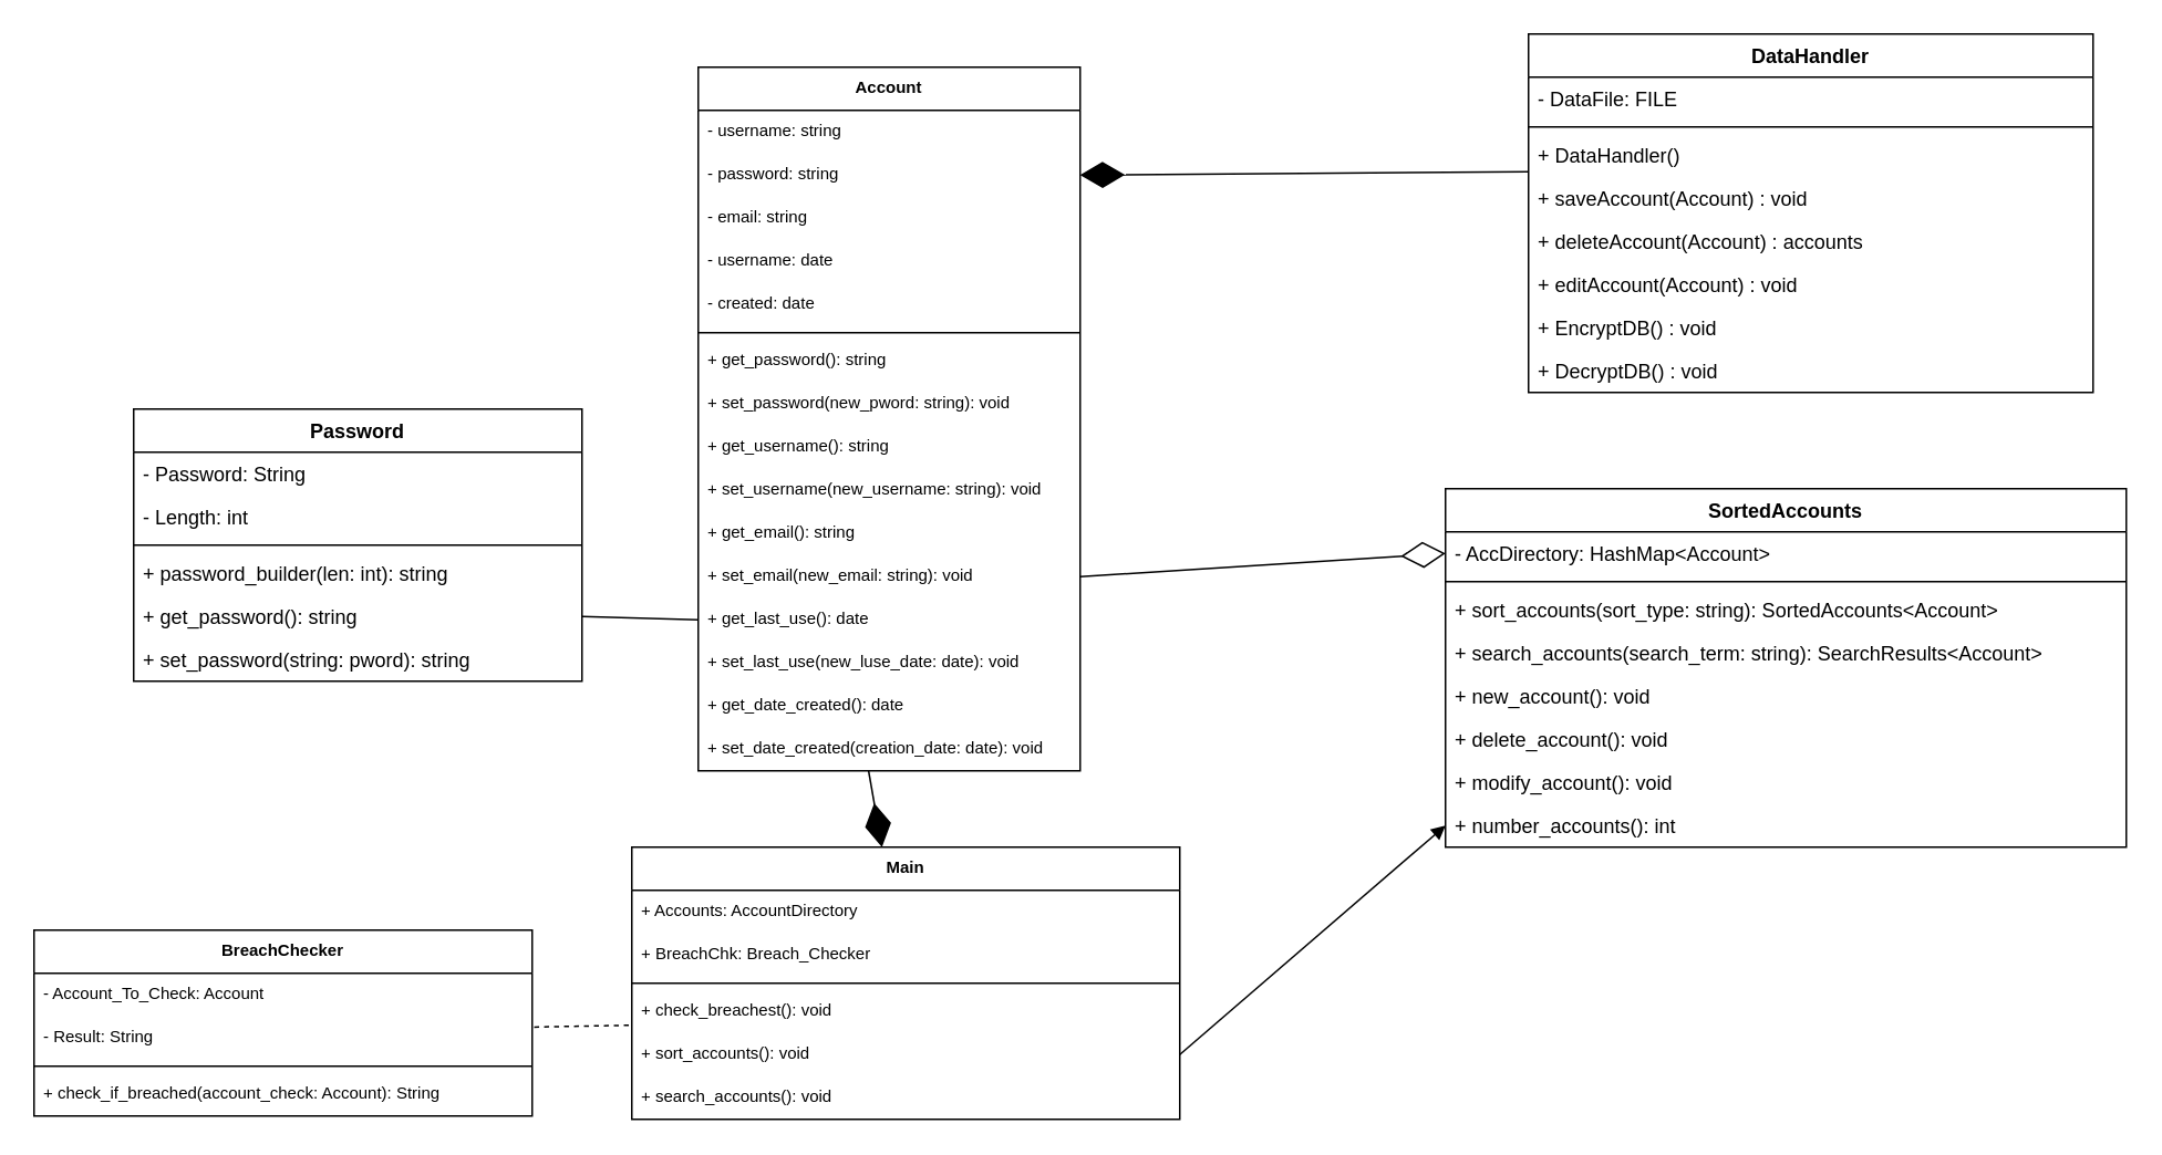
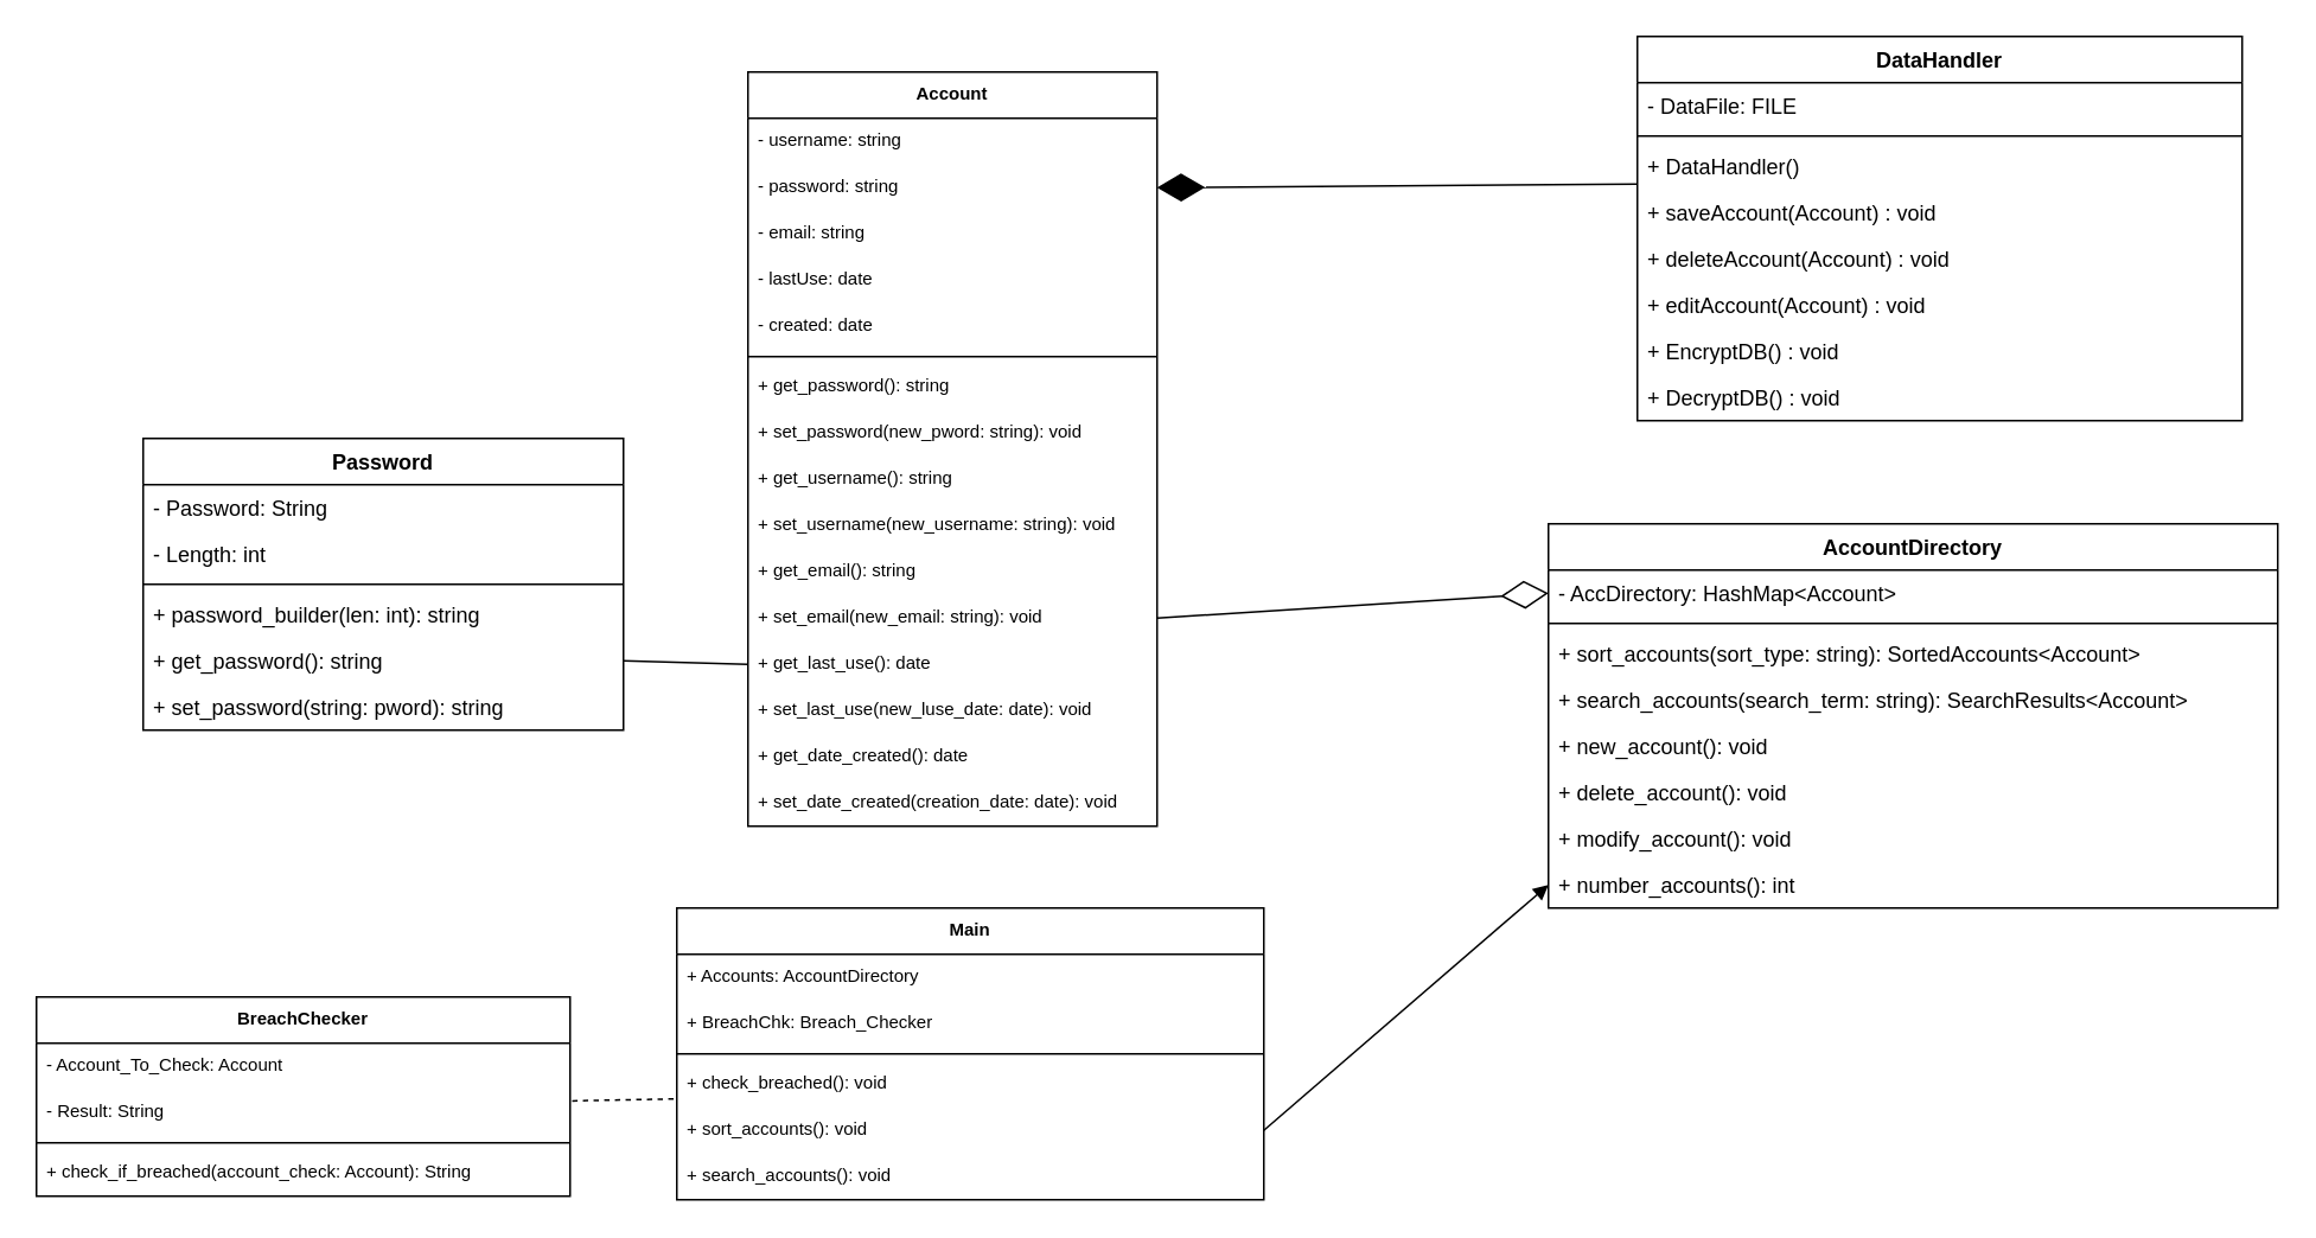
- <mxCell id="59" value="+ deleteAccount(Account) : accounts" style="text;strokeColor=none;fillColor=none;align=left;verticalAlign=top;spacingLeft=4;spacingRight=4;overflow=hidden;rotatable=0;points=[[0,0.5],[1,0.5]];portConstraint=eastwest;" vertex="1" parent="54"><mxGeometry y="112" width="340" height="26" as="geometry" /></mxCell>
+ <mxCell id="59" value="+ deleteAccount(Account) : void" style="text;strokeColor=none;fillColor=none;align=left;verticalAlign=top;spacingLeft=4;spacingRight=4;overflow=hidden;rotatable=0;points=[[0,0.5],[1,0.5]];portConstraint=eastwest;" vertex="1" parent="54"><mxGeometry y="112" width="340" height="26" as="geometry" /></mxCell>
- <mxCell id="14" value="- username: date" style="text;strokeColor=none;fillColor=none;align=left;verticalAlign=top;spacingLeft=4;spacingRight=4;overflow=hidden;rotatable=0;points=[[0,0.5],[1,0.5]];portConstraint=eastwest;fontSize=10;" parent="10" vertex="1"><mxGeometry y="104" width="230" height="26" as="geometry" /></mxCell>
+ <mxCell id="14" value="- lastUse: date" style="text;strokeColor=none;fillColor=none;align=left;verticalAlign=top;spacingLeft=4;spacingRight=4;overflow=hidden;rotatable=0;points=[[0,0.5],[1,0.5]];portConstraint=eastwest;fontSize=10;" parent="10" vertex="1"><mxGeometry y="104" width="230" height="26" as="geometry" /></mxCell>
- <mxCell id="43" value="SortedAccounts&#10;" style="swimlane;fontStyle=1;align=center;verticalAlign=top;childLayout=stackLayout;horizontal=1;startSize=26;horizontalStack=0;resizeParent=1;resizeParentMax=0;resizeLast=0;collapsible=1;marginBottom=0;" parent="1" vertex="1"><mxGeometry x="870" y="294" width="410" height="216" as="geometry" /></mxCell>
+ <mxCell id="43" value="AccountDirectory&#10;" style="swimlane;fontStyle=1;align=center;verticalAlign=top;childLayout=stackLayout;horizontal=1;startSize=26;horizontalStack=0;resizeParent=1;resizeParentMax=0;resizeLast=0;collapsible=1;marginBottom=0;" parent="1" vertex="1"><mxGeometry x="870" y="294" width="410" height="216" as="geometry" /></mxCell>
- <mxCell id="40" value="" style="endArrow=diamondThin;endFill=1;endSize=24;html=1;rounded=0;fontSize=10;exitX=0.446;exitY=1;exitDx=0;exitDy=0;exitPerimeter=0;" parent="1" source="26" target="27" edge="1"><mxGeometry width="160" relative="1" as="geometry"><mxPoint x="510" y="460" as="sourcePoint" /><mxPoint x="580" y="550" as="targetPoint" /></mxGeometry></mxCell>
- <mxCell id="31" value="+ check_breachest(): void" style="text;strokeColor=none;fillColor=none;align=left;verticalAlign=top;spacingLeft=4;spacingRight=4;overflow=hidden;rotatable=0;points=[[0,0.5],[1,0.5]];portConstraint=eastwest;fontSize=10;" parent="27" vertex="1"><mxGeometry y="86" width="330" height="26" as="geometry" /></mxCell>
+ <mxCell id="31" value="+ check_breached(): void" style="text;strokeColor=none;fillColor=none;align=left;verticalAlign=top;spacingLeft=4;spacingRight=4;overflow=hidden;rotatable=0;points=[[0,0.5],[1,0.5]];portConstraint=eastwest;fontSize=10;" parent="27" vertex="1"><mxGeometry y="86" width="330" height="26" as="geometry" /></mxCell>
